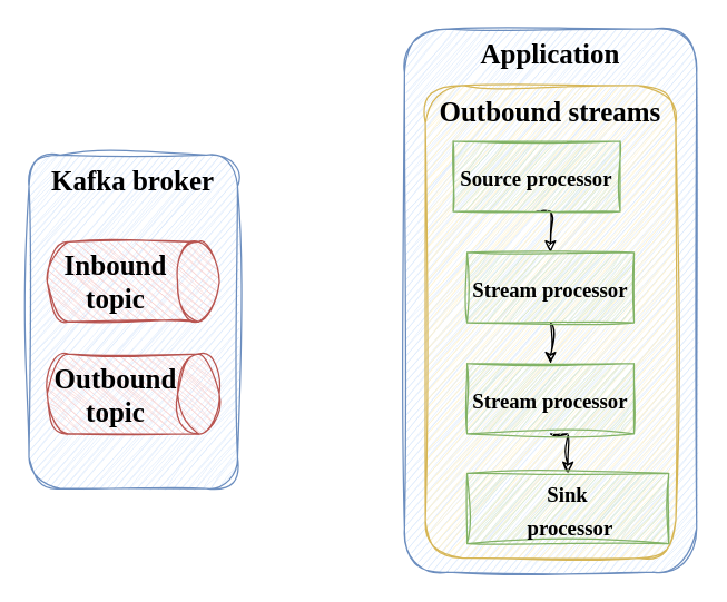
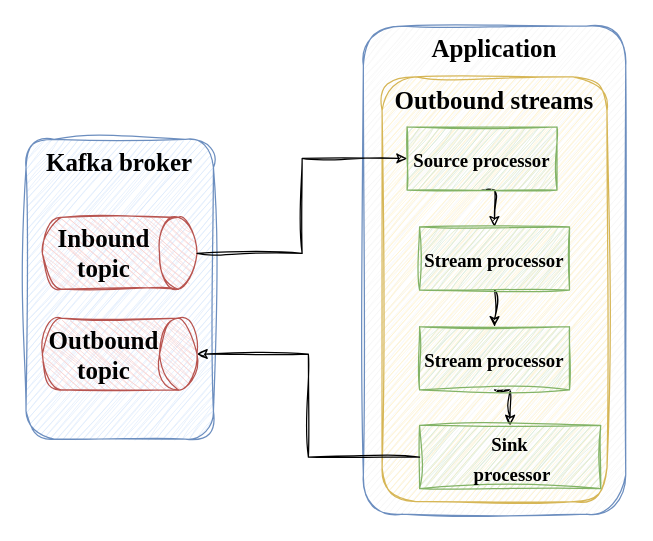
- <mxCell id="5" value="&lt;b&gt;Application&lt;/b&gt;" style="rounded=1;whiteSpace=wrap;html=1;sketch=1;hachureGap=4;jiggle=2;curveFitting=1;fontFamily=Architects Daughter;fontSource=https%3A%2F%2Ffonts.googleapis.com%2Fcss%3Ffamily%3DArchitects%2BDaughter;fontSize=20;verticalAlign=top;fillColor=#dae8fc;strokeColor=#6c8ebf;" vertex="1" parent="1"><mxGeometry x="290" y="20.38" width="210" height="390.62" as="geometry" /></mxCell>
+ <mxCell id="5" value="&lt;b&gt;Application&lt;/b&gt;" style="rounded=1;whiteSpace=wrap;html=1;sketch=1;hachureGap=4;jiggle=2;curveFitting=1;fontFamily=Architects Daughter;fontSource=https%3A%2F%2Ffonts.googleapis.com%2Fcss%3Ffamily%3DArchitects%2BDaughter;fontSize=20;verticalAlign=top;fillColor=#f5f5f5;strokeColor=#6c8ebf;" vertex="1" parent="1"><mxGeometry x="290" y="20.38" width="210" height="390.62" as="geometry" /></mxCell>
+ <mxCell id="15" style="edgeStyle=orthogonalEdgeStyle;rounded=0;sketch=1;hachureGap=4;jiggle=2;curveFitting=1;orthogonalLoop=1;jettySize=auto;html=1;exitX=0.5;exitY=0;exitDx=0;exitDy=0;exitPerimeter=0;entryX=0;entryY=0.5;entryDx=0;entryDy=0;fontFamily=Architects Daughter;fontSource=https%3A%2F%2Ffonts.googleapis.com%2Fcss%3Ffamily%3DArchitects%2BDaughter;fontSize=16;" edge="1" parent="1" source="3" target="8"><mxGeometry relative="1" as="geometry" /></mxCell>
+ <mxCell id="14" style="edgeStyle=orthogonalEdgeStyle;rounded=0;sketch=1;hachureGap=4;jiggle=2;curveFitting=1;orthogonalLoop=1;jettySize=auto;html=1;exitX=0;exitY=0.5;exitDx=0;exitDy=0;entryX=0.5;entryY=0;entryDx=0;entryDy=0;entryPerimeter=0;fontFamily=Architects Daughter;fontSource=https%3A%2F%2Ffonts.googleapis.com%2Fcss%3Ffamily%3DArchitects%2BDaughter;fontSize=16;" edge="1" parent="1" source="13" target="4"><mxGeometry relative="1" as="geometry" /></mxCell>
